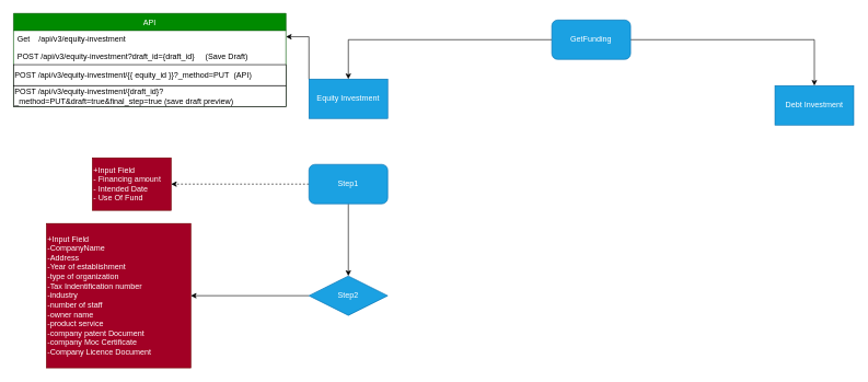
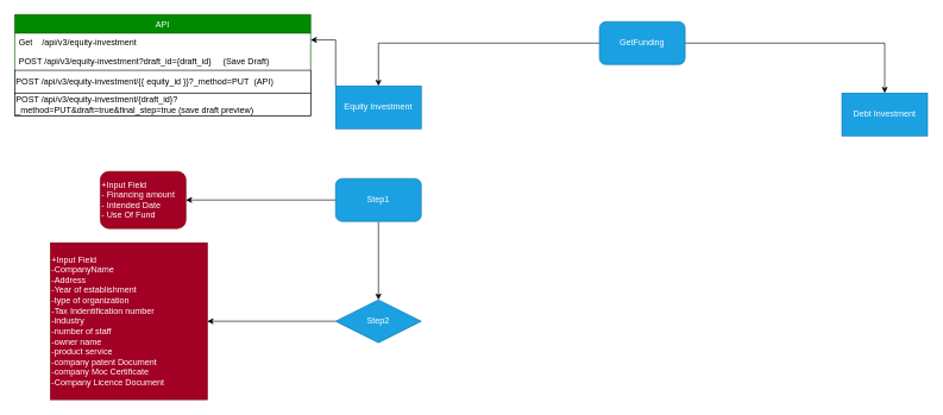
- <mxCell id="11" value="+Input Field&lt;br&gt;&lt;div&gt;&lt;span&gt;- Financing amount&lt;/span&gt;&lt;/div&gt;- Intended Date&lt;br&gt;- Use Of Fund" style="rounded=0;whiteSpace=wrap;html=1;align=left;fillColor=#a20025;strokeColor=#6F0000;fontColor=#ffffff;" vertex="1" parent="1"><mxGeometry x="140" y="240" width="120" height="80" as="geometry" /></mxCell>
+ <mxCell id="11" value="+Input Field&lt;br&gt;&lt;div&gt;&lt;span&gt;- Financing amount&lt;/span&gt;&lt;/div&gt;- Intended Date&lt;br&gt;- Use Of Fund" style="whiteSpace=wrap;html=1;align=left;fillColor=#a20025;strokeColor=#6F0000;fontColor=#ffffff;rounded=1;" vertex="1" parent="1"><mxGeometry x="140" y="240" width="120" height="80" as="geometry" /></mxCell>
- <mxCell id="8" style="edgeStyle=orthogonalEdgeStyle;rounded=0;orthogonalLoop=1;jettySize=auto;html=1;exitX=0;exitY=0.5;exitDx=0;exitDy=0;entryX=1;entryY=0.5;entryDx=0;entryDy=0;dashed=1;" edge="1" parent="1" source="10" target="11"><mxGeometry relative="1" as="geometry" /></mxCell>
+ <mxCell id="8" style="edgeStyle=orthogonalEdgeStyle;rounded=0;orthogonalLoop=1;jettySize=auto;html=1;exitX=0;exitY=0.5;exitDx=0;exitDy=0;entryX=1;entryY=0.5;entryDx=0;entryDy=0;" edge="1" parent="1" source="10" target="11"><mxGeometry relative="1" as="geometry" /></mxCell>
